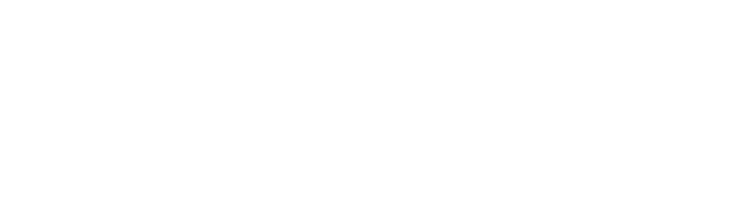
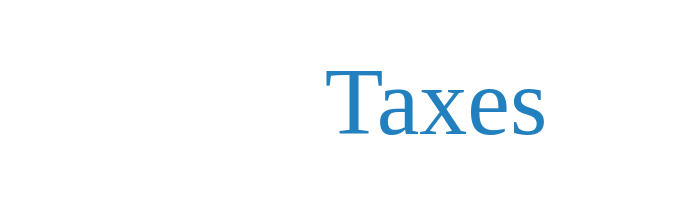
+ <mxCell id="2" value="&lt;span style=&quot;font-size: 48px&quot;&gt;&lt;font color=&quot;#ffffff&quot;&gt;KTC&lt;/font&gt;&lt;/span&gt;&lt;span style=&quot;font-size: 48px&quot;&gt;Taxes&lt;/span&gt;" style="rounded=0;whiteSpace=wrap;html=1;fillColor=none;fontFamily=Poppins;fontColor=#2380be;strokeColor=none;" parent="1" vertex="1"><mxGeometry x="20" y="20" width="300" height="60" as="geometry" /></mxCell>
